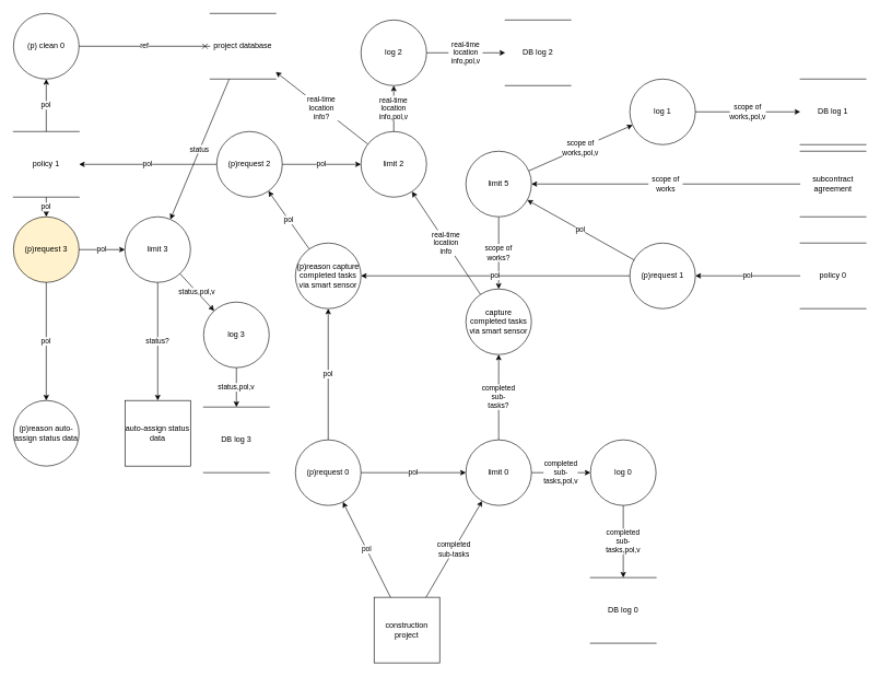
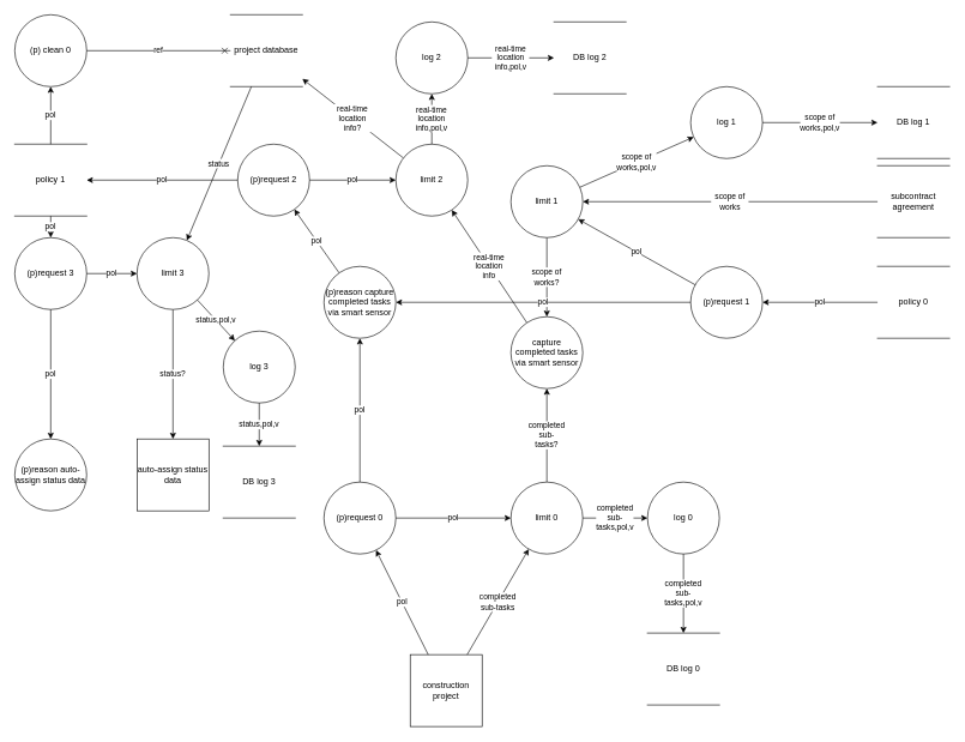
- <mxCell id="25" value="limit 5" style="ellipse;whiteSpace=wrap;" parent="1" vertex="1"><mxGeometry x="710" y="230" width="100" height="100" as="geometry" /></mxCell>
+ <mxCell id="25" value="limit 1" style="ellipse;whiteSpace=wrap;" parent="1" vertex="1"><mxGeometry x="710" y="230" width="100" height="100" as="geometry" /></mxCell>
- <mxCell id="49" value="(p)request 3" style="ellipse;whiteSpace=wrap;fillColor=#fff2cc;" parent="1" vertex="1"><mxGeometry x="20" y="330" width="100" height="100" as="geometry" /></mxCell>
+ <mxCell id="49" value="(p)request 3" style="ellipse;whiteSpace=wrap;" parent="1" vertex="1"><mxGeometry x="20" y="330" width="100" height="100" as="geometry" /></mxCell>
